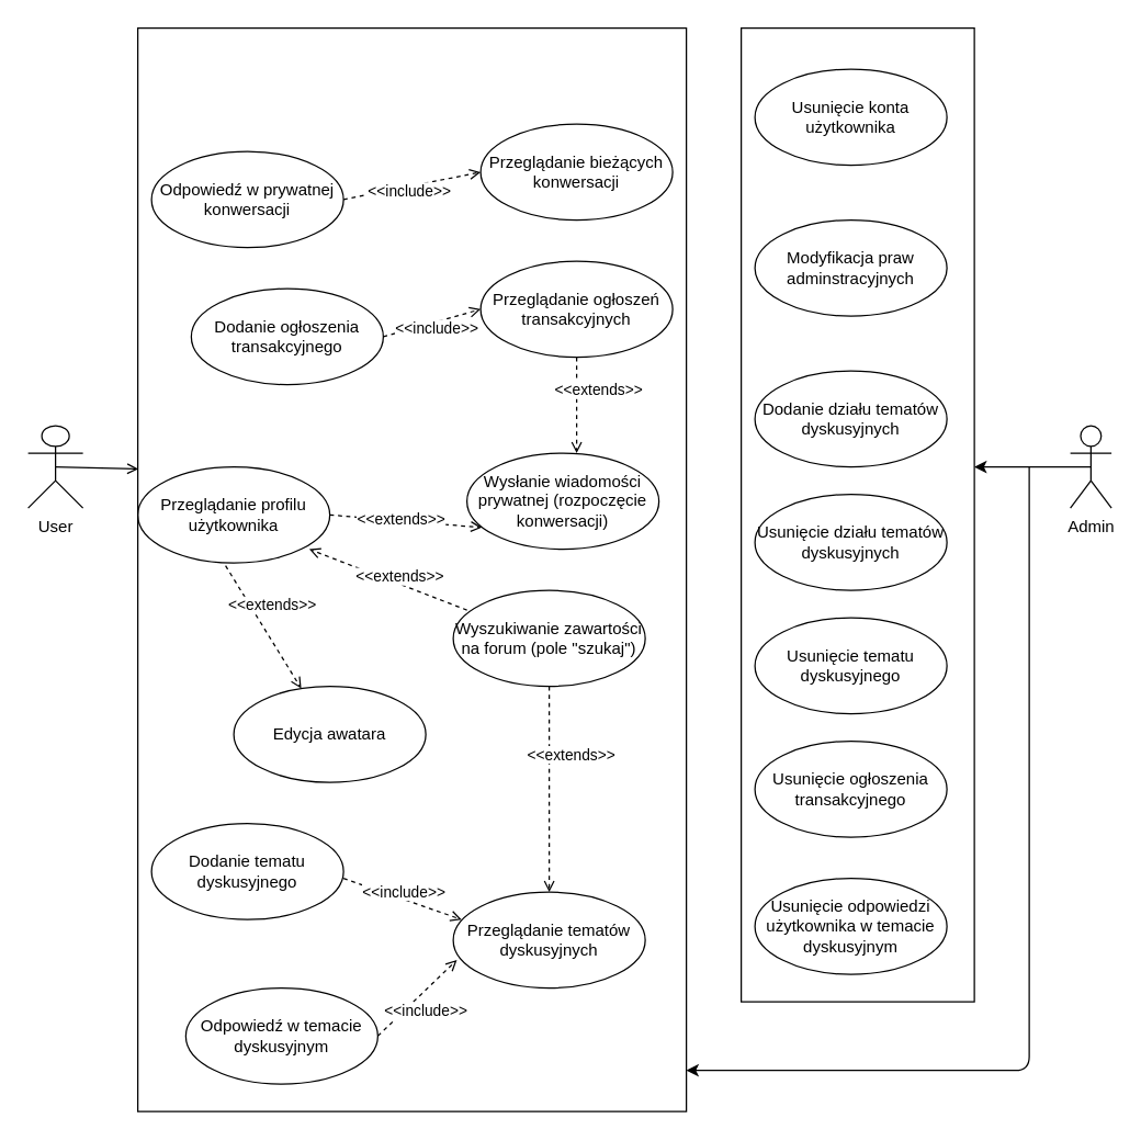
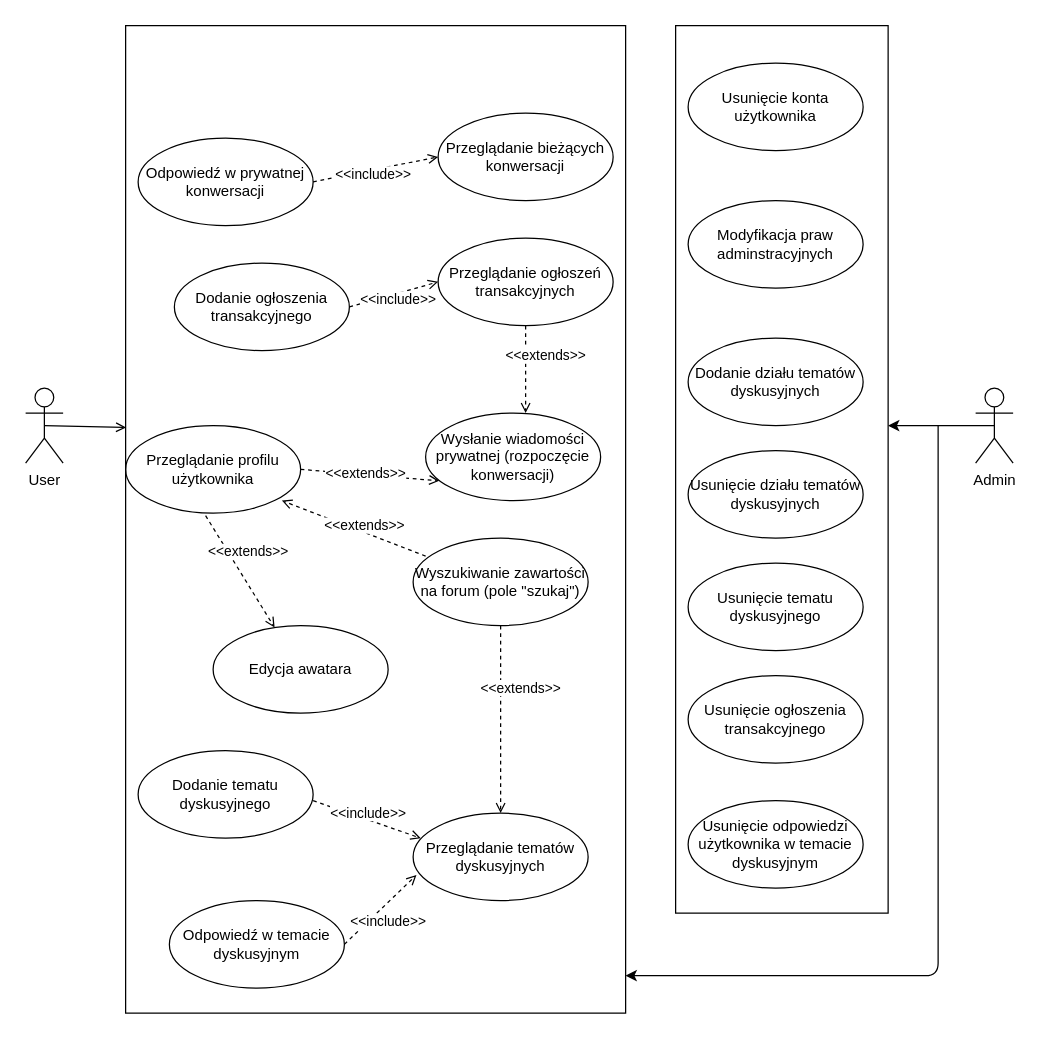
- <mxCell id="3" value="User" style="shape=umlActor;verticalLabelPosition=bottom;verticalAlign=top;html=1;outlineConnect=0;" parent="1" vertex="1"><mxGeometry x="20" y="310" width="40" height="60" as="geometry" /></mxCell>
+ <mxCell id="3" value="User" style="shape=umlActor;verticalLabelPosition=bottom;verticalAlign=top;html=1;outlineConnect=0;" parent="1" vertex="1"><mxGeometry x="20" y="310" width="30" height="60" as="geometry" /></mxCell>
